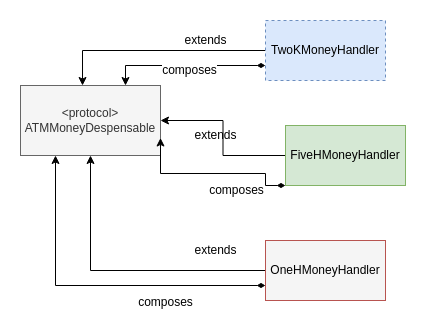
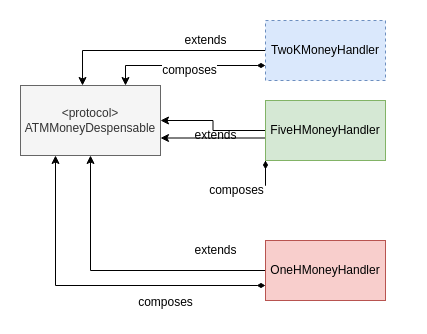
- <mxCell id="9" value="FiveHMoneyHandler" style="rounded=0;whiteSpace=wrap;html=1;fillColor=#d5e8d4;strokeColor=#82b366;" vertex="1" parent="1"><mxGeometry x="285" y="125" width="120" height="60" as="geometry" /></mxCell>
+ <mxCell id="9" value="FiveHMoneyHandler" style="rounded=0;whiteSpace=wrap;html=1;fillColor=#d5e8d4;strokeColor=#82b366;" vertex="1" parent="1"><mxGeometry x="265" y="100" width="120" height="60" as="geometry" /></mxCell>
- <mxCell id="12" value="OneHMoneyHandler" style="rounded=0;whiteSpace=wrap;html=1;fillColor=#f5f5f5;strokeColor=#b85450;" vertex="1" parent="1"><mxGeometry x="265" y="240" width="120" height="60" as="geometry" /></mxCell>
+ <mxCell id="12" value="OneHMoneyHandler" style="rounded=0;whiteSpace=wrap;html=1;fillColor=#f8cecc;strokeColor=#b85450;" vertex="1" parent="1"><mxGeometry x="265" y="240" width="120" height="60" as="geometry" /></mxCell>
